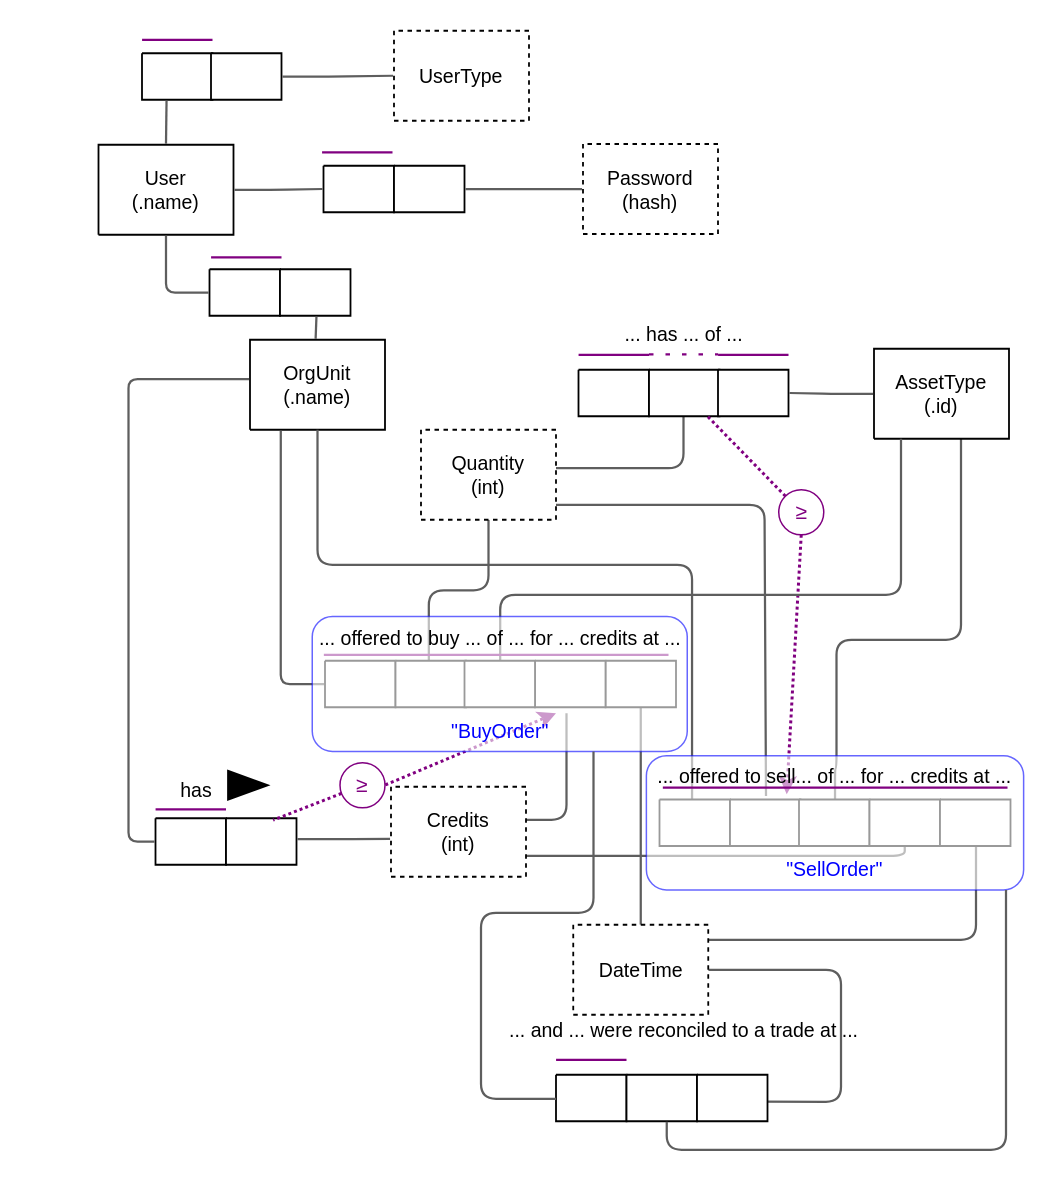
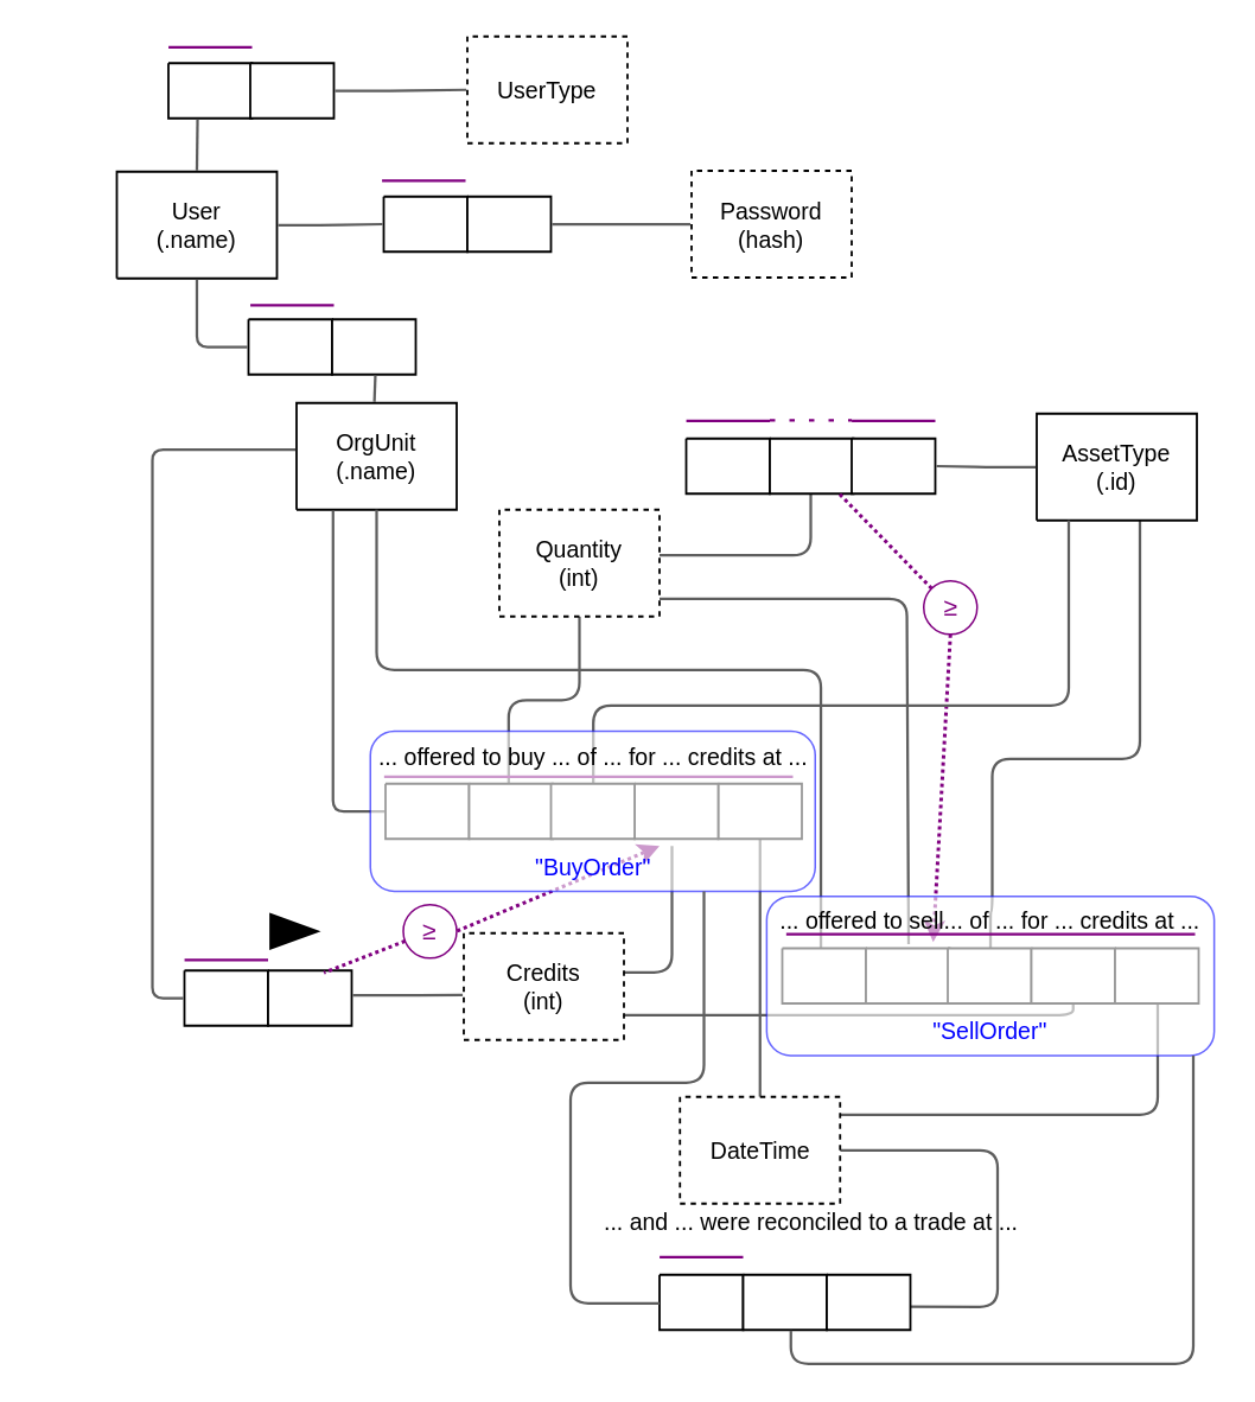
- <mxCell id="89" value="... has ... of ..." style="text;html=1;align=center;verticalAlign=middle;resizable=0;points=[];autosize=1;fontSize=13;" vertex="1" parent="1"><mxGeometry x="365" y="212" width="90" height="20" as="geometry" /></mxCell>
- <mxCell id="137" value="has" style="text;html=1;align=center;verticalAlign=middle;resizable=0;points=[];autosize=1;fontSize=13;" vertex="1" parent="1"><mxGeometry x="65" y="516" width="40" height="20" as="geometry" /></mxCell>
